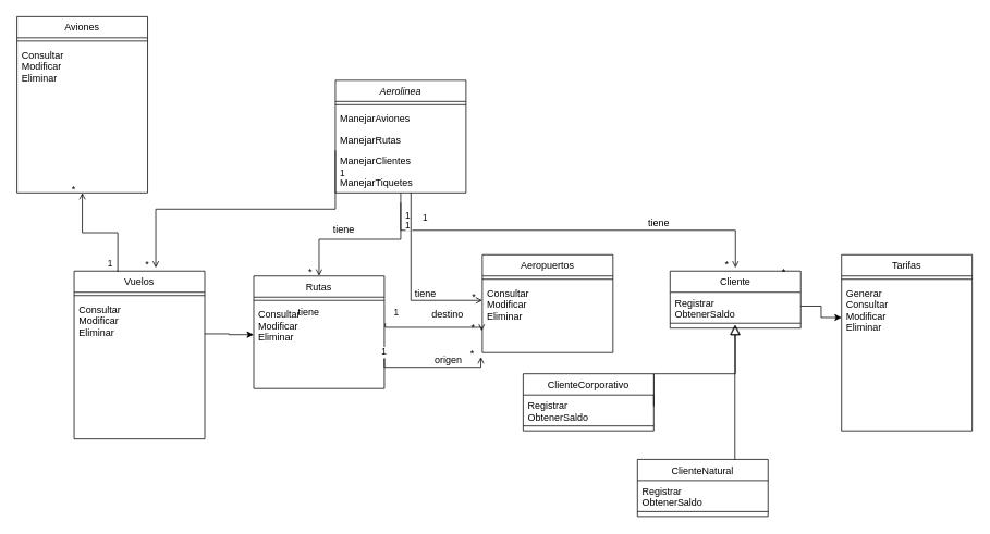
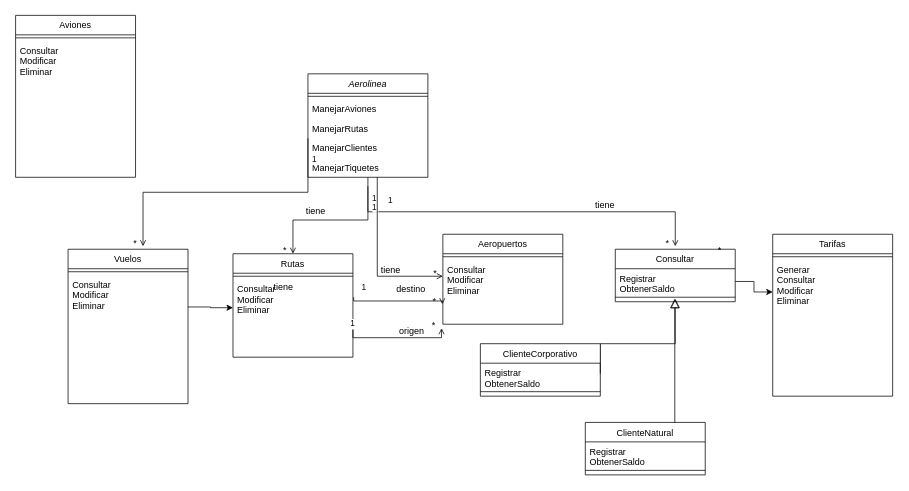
- <mxCell id="48" value="1" style="endArrow=open;shadow=0;strokeWidth=1;rounded=0;curved=0;endFill=1;edgeStyle=elbowEdgeStyle;elbow=vertical;exitX=0.334;exitY=0.005;exitDx=0;exitDy=0;entryX=0.5;entryY=1;entryDx=0;entryDy=0;exitPerimeter=0;" edge="1" parent="1" source="42" target="14"><mxGeometry x="-0.844" y="9" relative="1" as="geometry"><mxPoint x="420" y="194" as="sourcePoint" /><mxPoint x="200" y="338" as="targetPoint" /><mxPoint as="offset" /></mxGeometry></mxCell>
- <mxCell id="49" value="*" style="resizable=0;align=right;verticalAlign=bottom;labelBackgroundColor=none;fontSize=12;" connectable="0" vertex="1" parent="48"><mxGeometry x="1" relative="1" as="geometry"><mxPoint x="-7" y="4" as="offset" /></mxGeometry></mxCell>
- <mxCell id="11" value="Cliente" style="swimlane;fontStyle=0;align=center;verticalAlign=top;childLayout=stackLayout;horizontal=1;startSize=26;horizontalStack=0;resizeParent=1;resizeLast=0;collapsible=1;marginBottom=0;rounded=0;shadow=0;strokeWidth=1;" parent="1" vertex="1"><mxGeometry x="820" y="332" width="160" height="70" as="geometry"><mxRectangle x="340" y="380" width="170" height="26" as="alternateBounds" /></mxGeometry></mxCell>
+ <mxCell id="11" value="Consultar" style="swimlane;fontStyle=0;align=center;verticalAlign=top;childLayout=stackLayout;horizontal=1;startSize=26;horizontalStack=0;resizeParent=1;resizeLast=0;collapsible=1;marginBottom=0;rounded=0;shadow=0;strokeWidth=1;" parent="1" vertex="1"><mxGeometry x="820" y="332" width="160" height="70" as="geometry"><mxRectangle x="340" y="380" width="170" height="26" as="alternateBounds" /></mxGeometry></mxCell>
